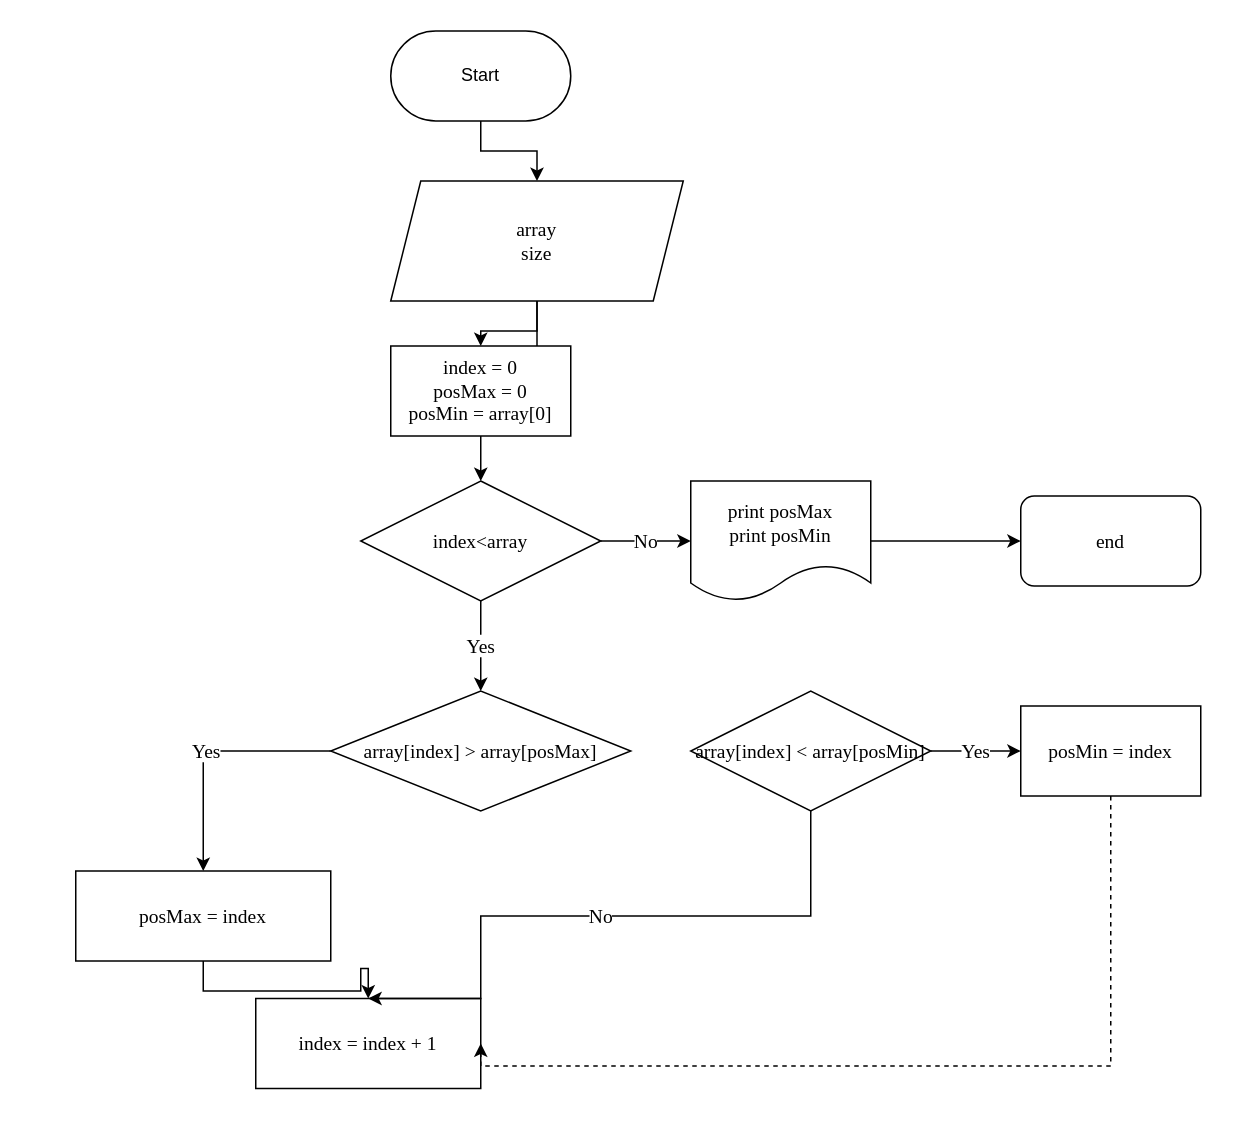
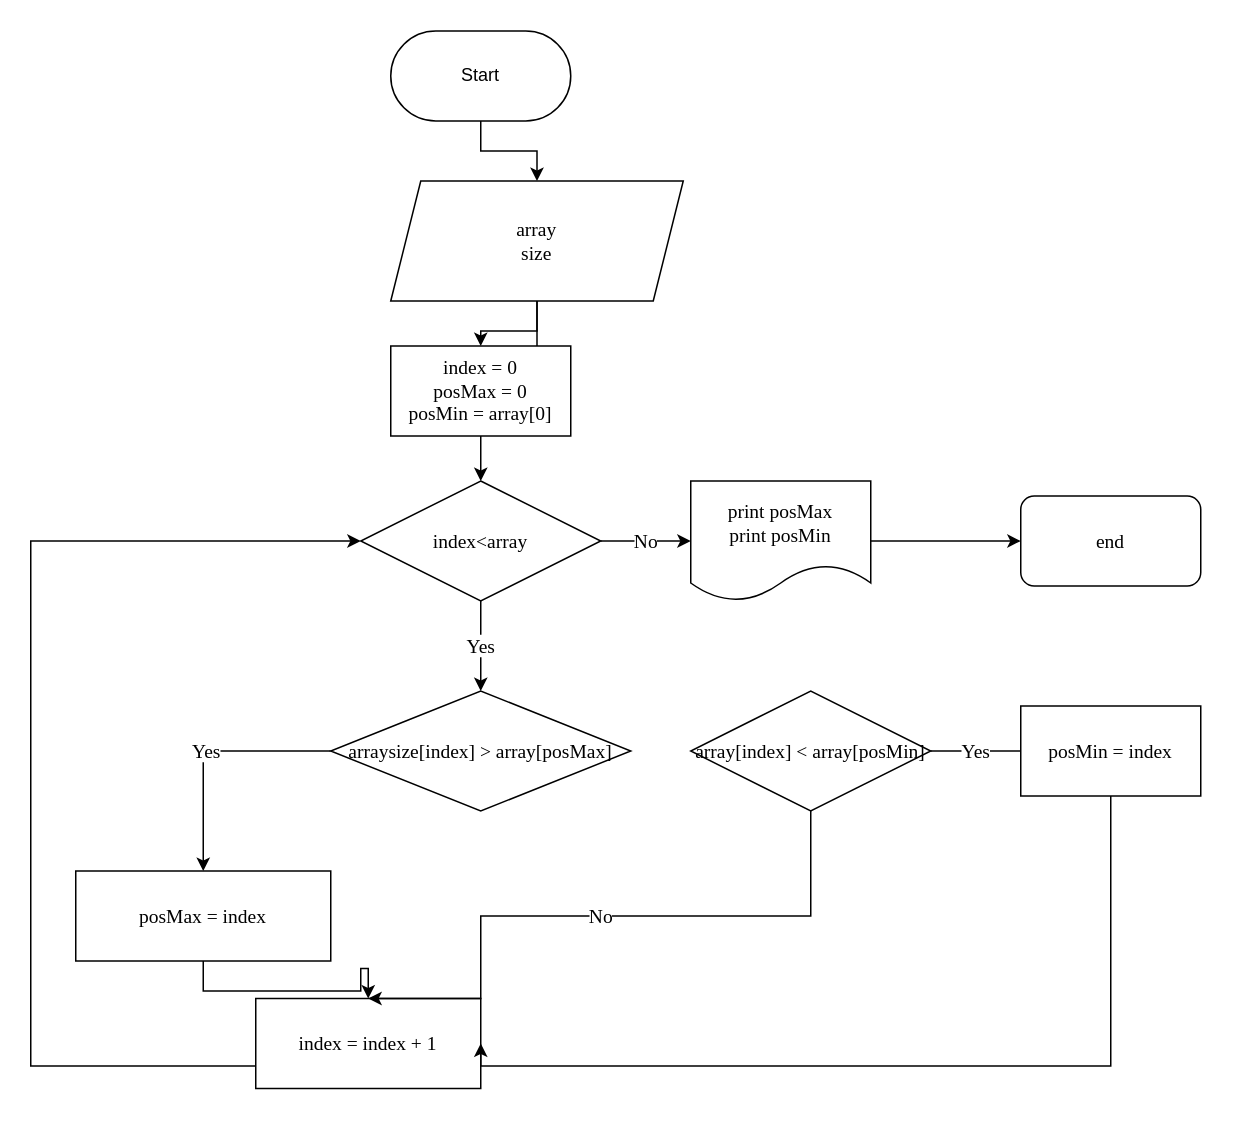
- <mxCell id="16" value="array[index] &amp;gt; array[posMax]" style="rhombus;whiteSpace=wrap;html=1;fontSize=13;rounded=1;arcSize=0;fontFamily=Times New Roman;" vertex="1" parent="1"><mxGeometry x="220" y="460" width="200" height="80" as="geometry" /></mxCell>
+ <mxCell id="16" value="arraysize[index] &amp;gt; array[posMax]" style="rhombus;whiteSpace=wrap;html=1;fontSize=13;rounded=1;arcSize=0;fontFamily=Times New Roman;" vertex="1" parent="1"><mxGeometry x="220" y="460" width="200" height="80" as="geometry" /></mxCell>
- <mxCell id="21" value="Yes" style="edgeStyle=orthogonalEdgeStyle;rounded=0;orthogonalLoop=1;jettySize=auto;html=1;fontFamily=Times New Roman;fontSize=13;" edge="1" parent="1" source="23" target="25"><mxGeometry relative="1" as="geometry" /></mxCell>
+ <mxCell id="21" value="Yes" style="edgeStyle=orthogonalEdgeStyle;rounded=0;orthogonalLoop=1;jettySize=auto;html=1;fontFamily=Times New Roman;fontSize=13;endArrow=none;" edge="1" parent="1" source="23" target="25"><mxGeometry relative="1" as="geometry" /></mxCell>
+ <mxCell id="19" style="edgeStyle=orthogonalEdgeStyle;rounded=0;orthogonalLoop=1;jettySize=auto;html=1;entryX=0;entryY=0.5;entryDx=0;entryDy=0;fontFamily=Times New Roman;fontSize=13;" edge="1" parent="1" source="20" target="12"><mxGeometry relative="1" as="geometry"><Array as="points"><mxPoint x="20" y="710" /><mxPoint x="20" y="360" /></Array></mxGeometry></mxCell>
- <mxCell id="24" style="edgeStyle=orthogonalEdgeStyle;rounded=0;orthogonalLoop=1;jettySize=auto;html=1;entryX=1;entryY=0.5;entryDx=0;entryDy=0;fontFamily=Times New Roman;fontSize=13;dashed=1;" edge="1" parent="1" source="25" target="20"><mxGeometry relative="1" as="geometry"><Array as="points"><mxPoint x="740" y="710" /></Array></mxGeometry></mxCell>
+ <mxCell id="24" style="edgeStyle=orthogonalEdgeStyle;rounded=0;orthogonalLoop=1;jettySize=auto;html=1;entryX=1;entryY=0.5;entryDx=0;entryDy=0;fontFamily=Times New Roman;fontSize=13;" edge="1" parent="1" source="25" target="20"><mxGeometry relative="1" as="geometry"><Array as="points"><mxPoint x="740" y="710" /></Array></mxGeometry></mxCell>
